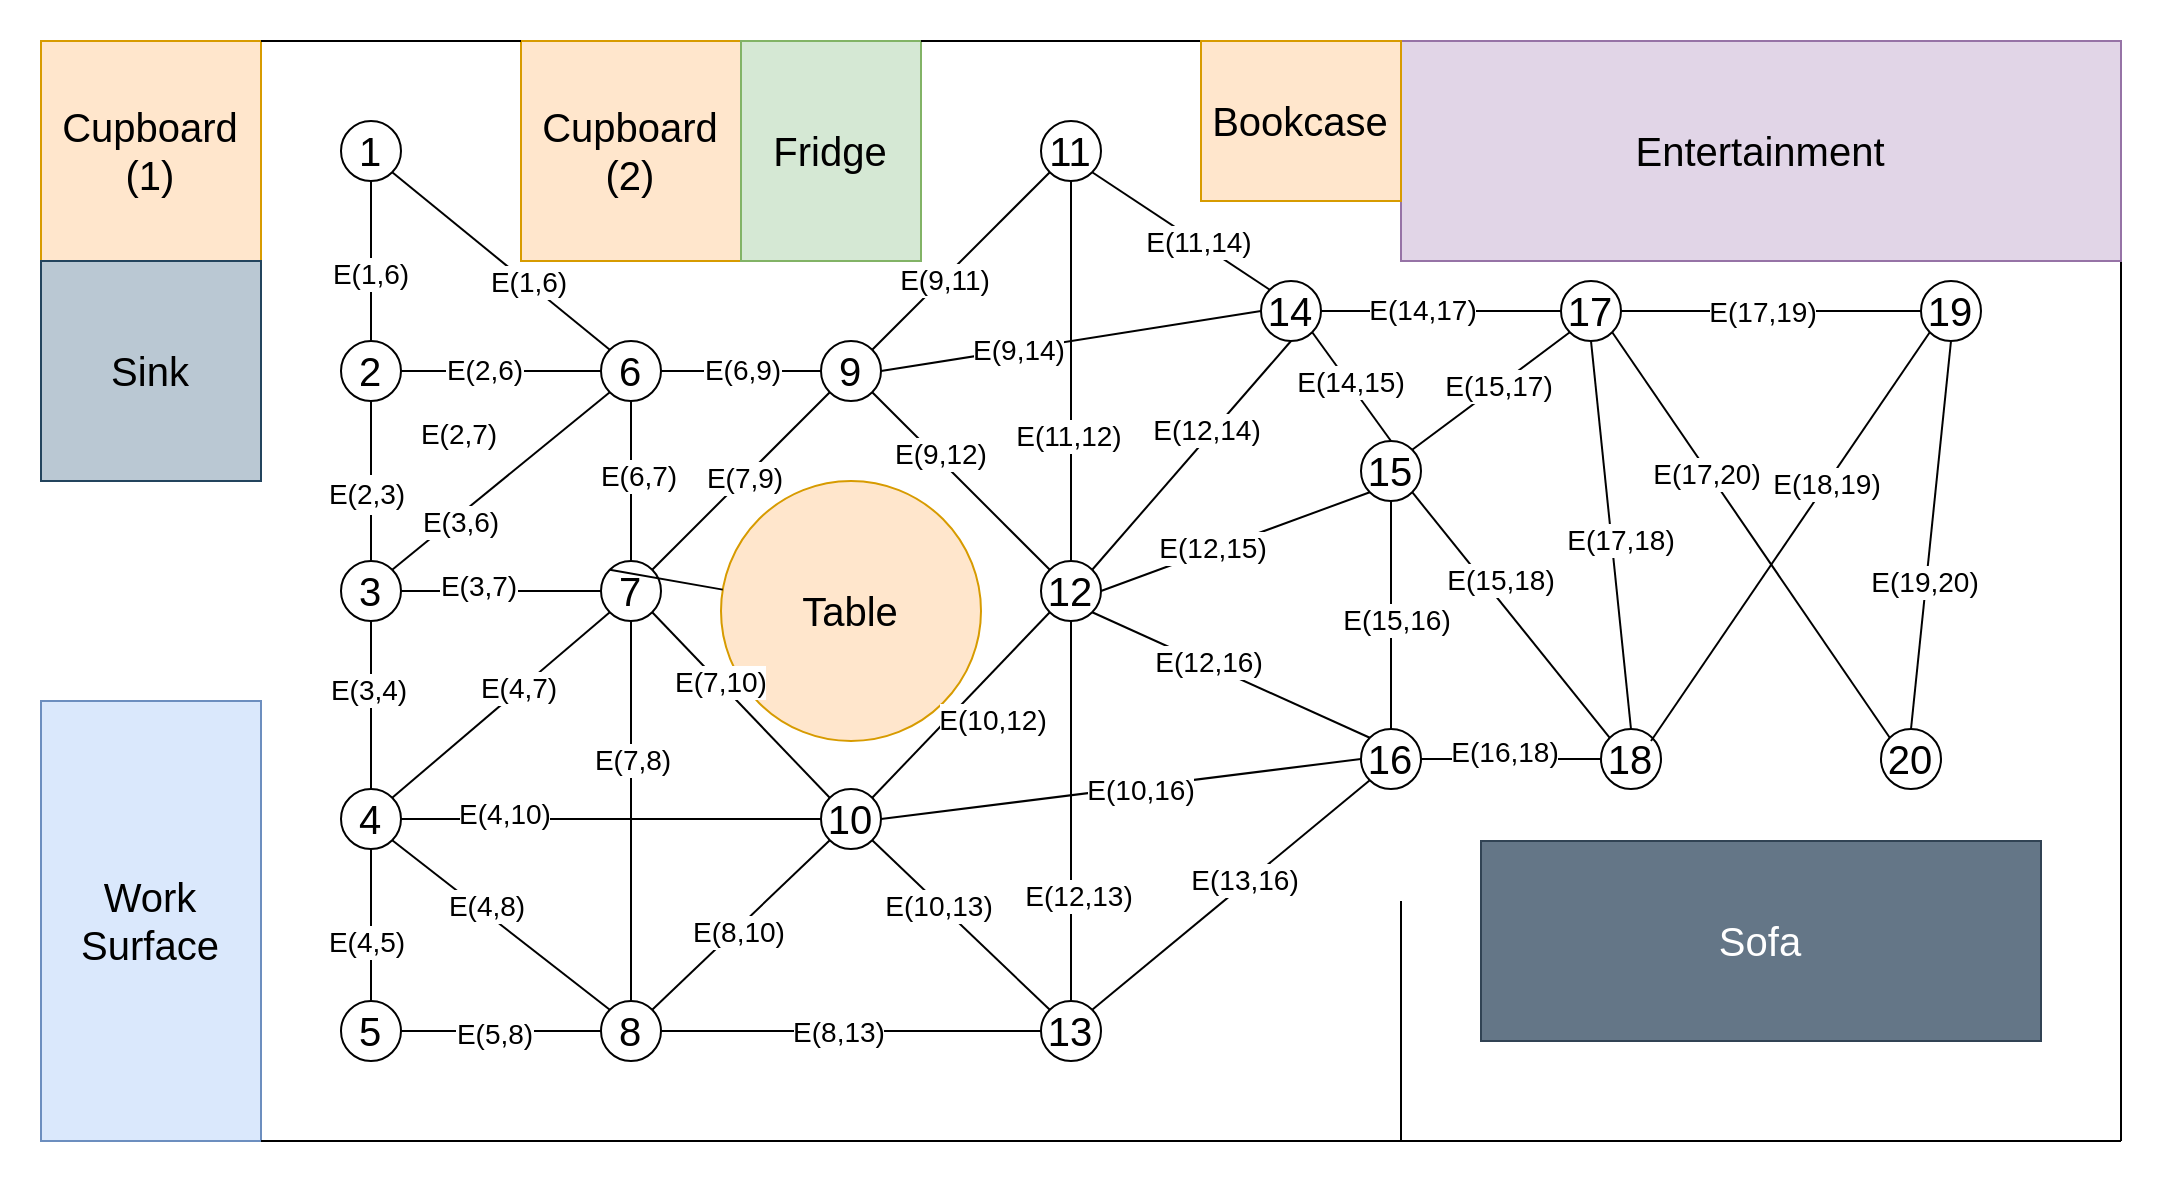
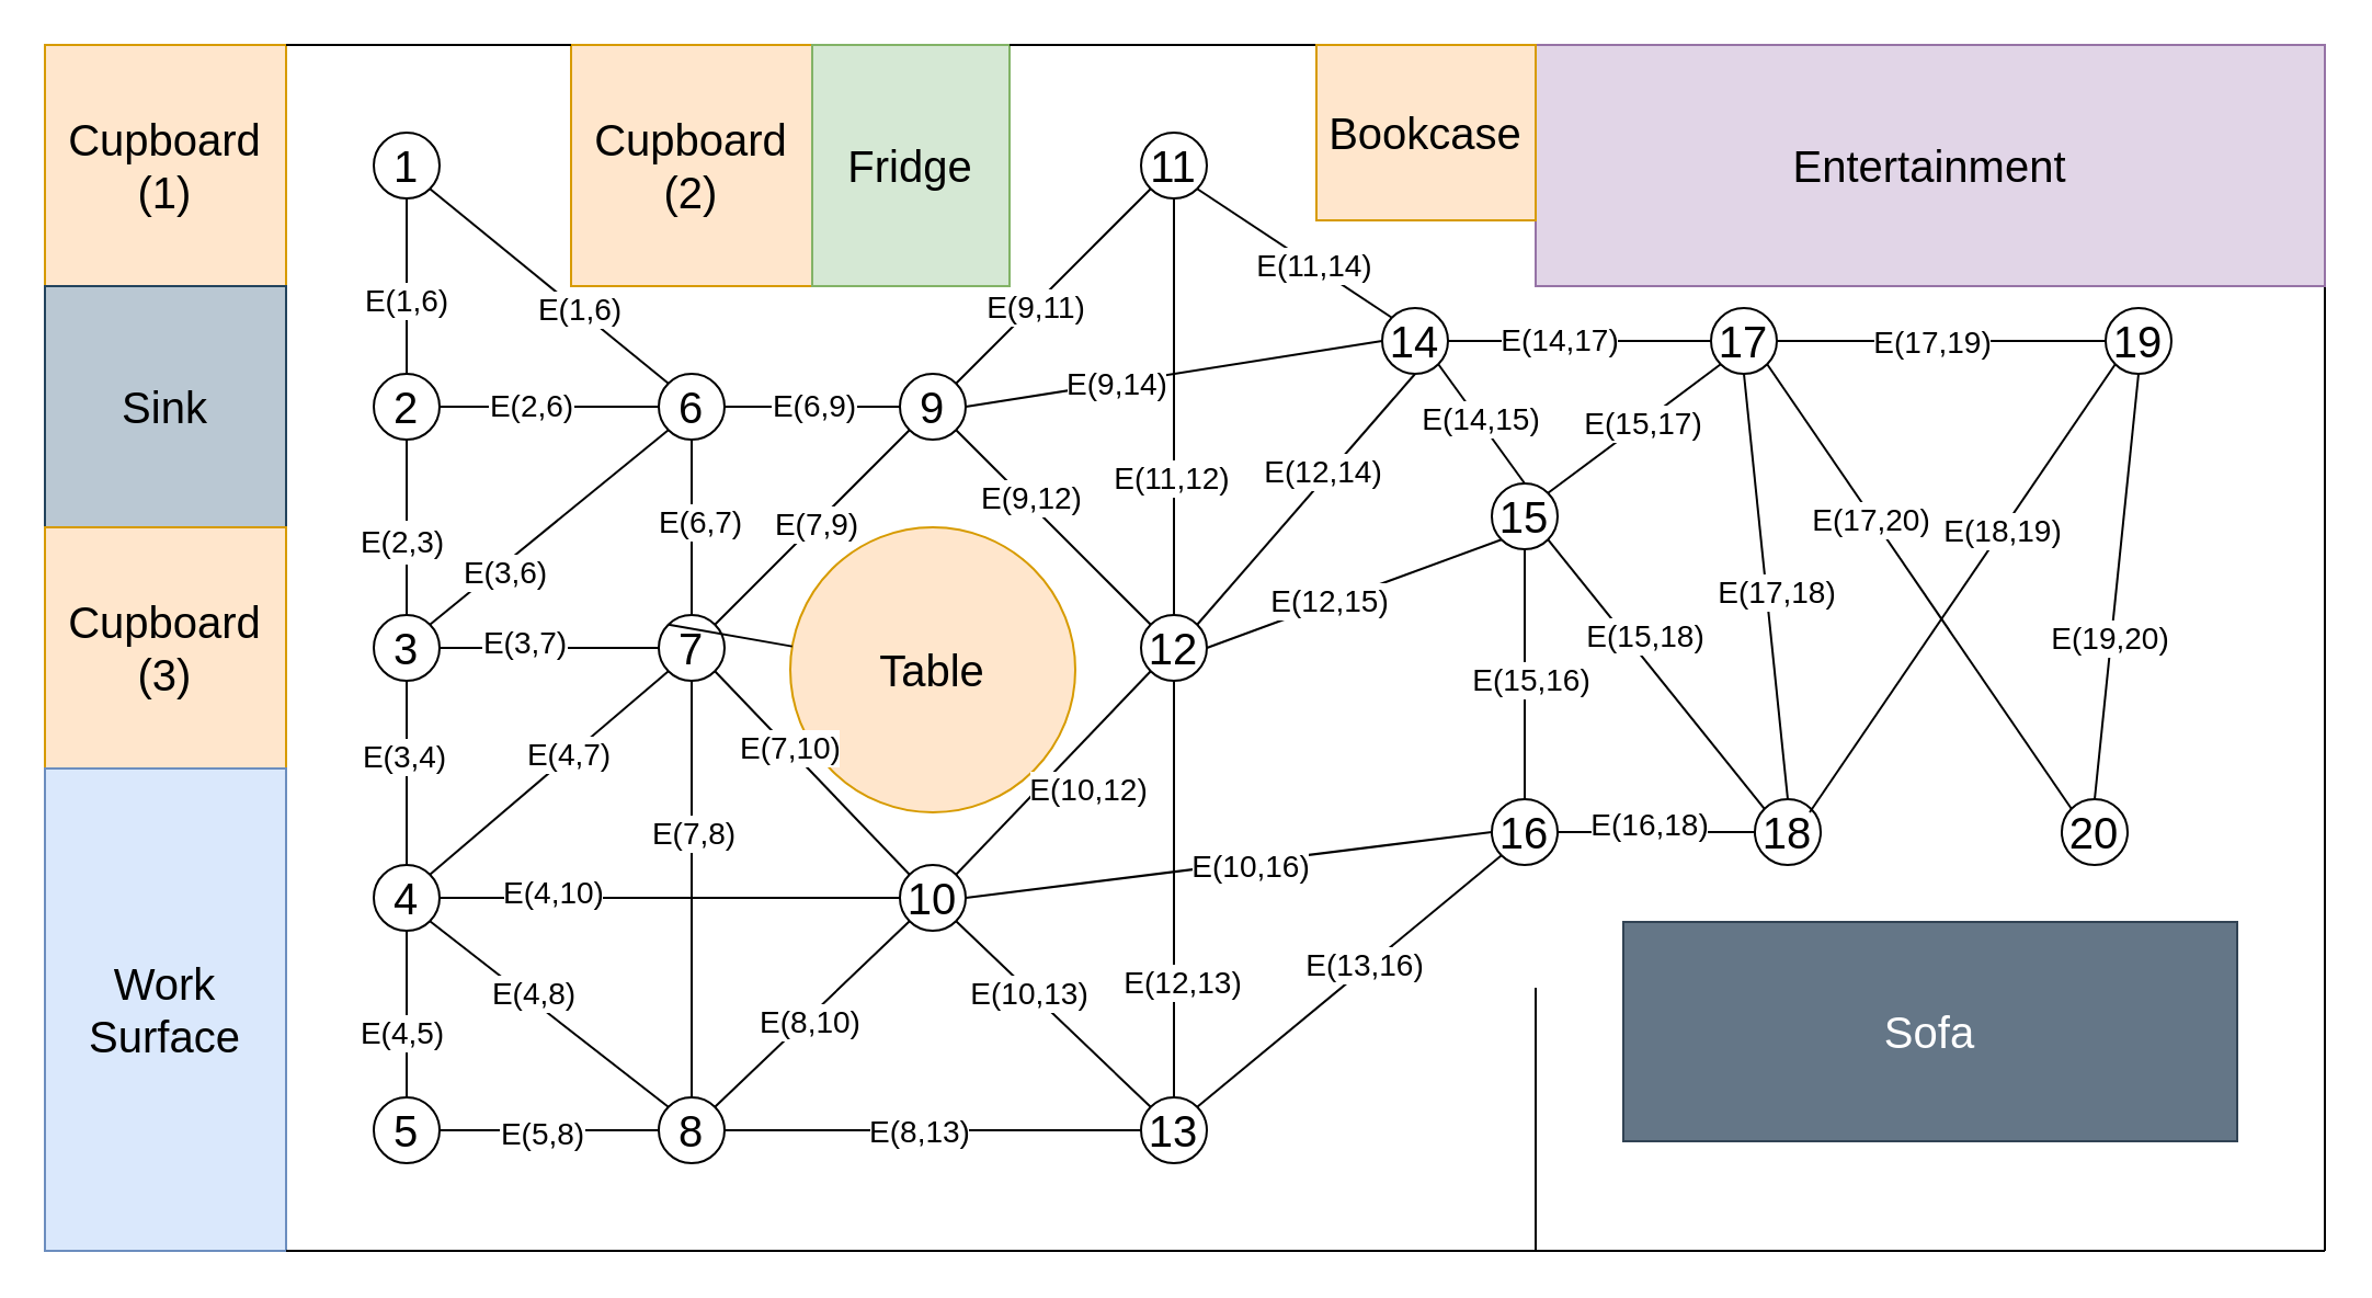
- <mxCell id="127" value="E(2,7)" style="text;html=1;align=center;verticalAlign=middle;resizable=0;points=[];autosize=1;strokeColor=none;fontSize=14;fillColor=#ffffff;" vertex="1" parent="1"><mxGeometry x="204" y="207" width="50" height="20" as="geometry" /></mxCell>
+ <mxCell id="4" value="Cupboard (3)" style="rounded=0;whiteSpace=wrap;html=1;fontSize=20;strokeColor=#d79b00;fillColor=#ffe6cc;" vertex="1" parent="1"><mxGeometry x="20" y="240" width="110" height="110" as="geometry" /></mxCell>
- <mxCell id="111" value="" style="endArrow=none;html=1;fontSize=20;exitX=0;exitY=0;exitDx=0;exitDy=0;entryX=1;entryY=1;entryDx=0;entryDy=0;" edge="1" parent="1" source="74" target="48"><mxGeometry width="50" height="50" relative="1" as="geometry"><mxPoint x="544.393" y="524.393" as="sourcePoint" /><mxPoint x="455.607" y="439.607" as="targetPoint" /></mxGeometry></mxCell>
- <mxCell id="112" value="E(12,16)" style="edgeLabel;html=1;align=center;verticalAlign=middle;resizable=0;points=[];fontSize=14;" vertex="1" connectable="0" parent="111"><mxGeometry x="0.167" y="-1" relative="1" as="geometry"><mxPoint as="offset" /></mxGeometry></mxCell>
